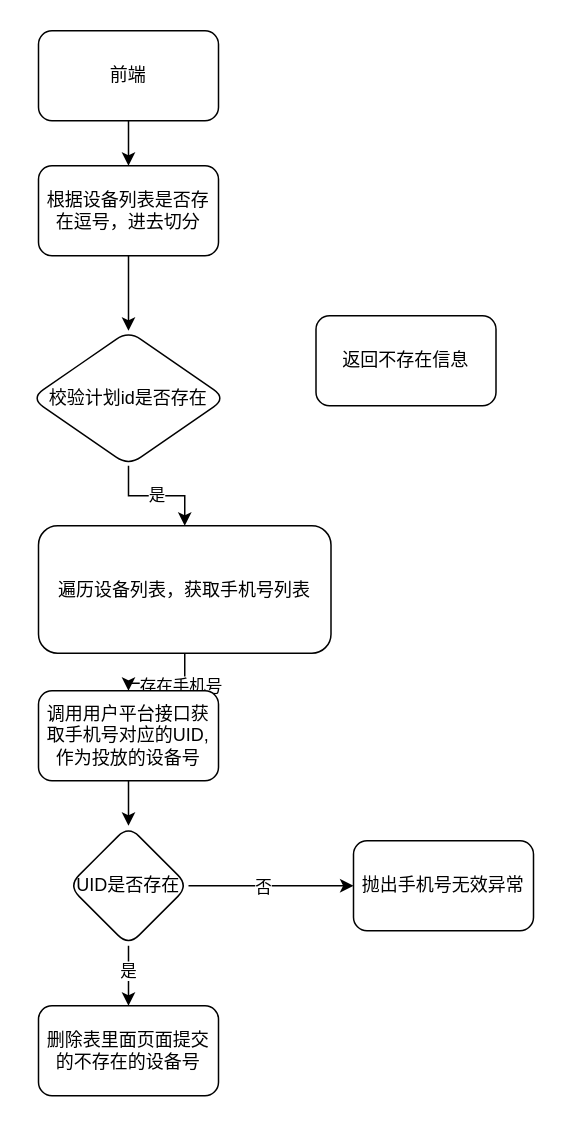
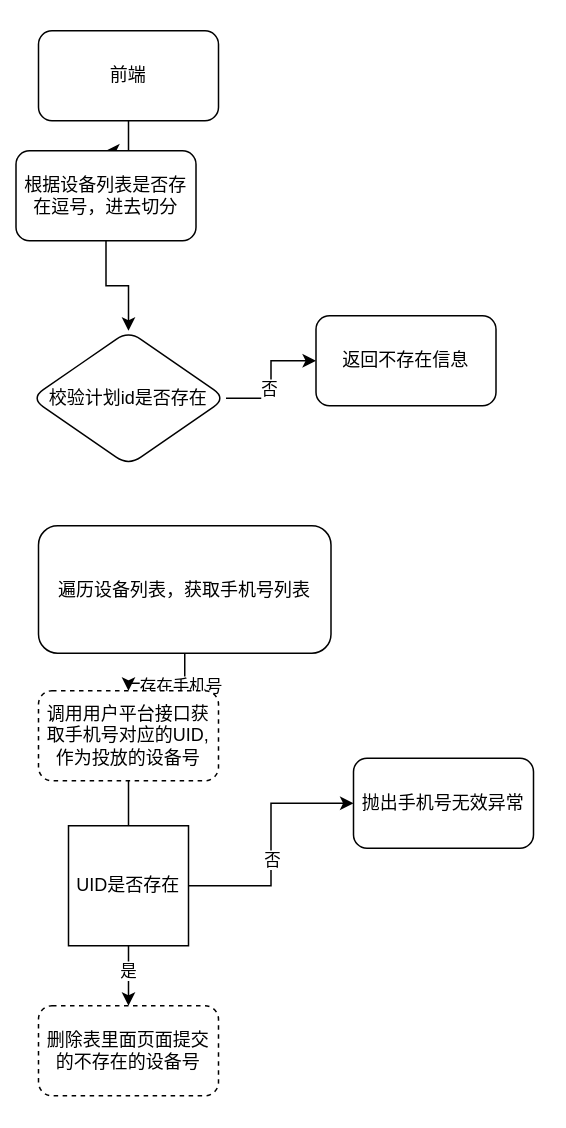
- <mxCell id="13" value="根据设备列表是否存在逗号，进去切分" style="whiteSpace=wrap;html=1;rounded=1;" vertex="1" parent="1"><mxGeometry x="25" y="110" width="120" height="60" as="geometry" /></mxCell>
+ <mxCell id="13" value="根据设备列表是否存在逗号，进去切分" style="whiteSpace=wrap;html=1;rounded=1;" vertex="1" parent="1"><mxGeometry x="10" y="100" width="120" height="60" as="geometry" /></mxCell>
+ <mxCell id="4" value="" style="edgeStyle=orthogonalEdgeStyle;rounded=0;orthogonalLoop=1;jettySize=auto;html=1;" edge="1" parent="1" source="7" target="8"><mxGeometry relative="1" as="geometry" /></mxCell>
+ <mxCell id="5" value="否" style="edgeLabel;html=1;align=center;verticalAlign=middle;resizable=0;points=[];" vertex="1" connectable="0" parent="4"><mxGeometry x="-0.129" y="2" relative="1" as="geometry"><mxPoint as="offset" /></mxGeometry></mxCell>
- <mxCell id="6" value="是" style="edgeStyle=orthogonalEdgeStyle;rounded=0;orthogonalLoop=1;jettySize=auto;html=1;" edge="1" parent="1" source="7" target="11"><mxGeometry relative="1" as="geometry" /></mxCell>
- <mxCell id="15" value="调用用户平台接口获取手机号对应的UID,作为投放的设备号" style="whiteSpace=wrap;html=1;rounded=1;" vertex="1" parent="1"><mxGeometry x="25" y="460" width="120" height="60" as="geometry" /></mxCell>
+ <mxCell id="15" value="调用用户平台接口获取手机号对应的UID,作为投放的设备号" style="whiteSpace=wrap;html=1;rounded=1;dashed=1;" vertex="1" parent="1"><mxGeometry x="25" y="460" width="120" height="60" as="geometry" /></mxCell>
- <mxCell id="14" value="" style="edgeStyle=orthogonalEdgeStyle;rounded=0;orthogonalLoop=1;jettySize=auto;html=1;" edge="1" parent="1" source="15" target="20"><mxGeometry relative="1" as="geometry" /></mxCell>
+ <mxCell id="14" value="" style="edgeStyle=orthogonalEdgeStyle;rounded=0;orthogonalLoop=1;jettySize=auto;html=1;endArrow=none;" edge="1" parent="1" source="15" target="20"><mxGeometry relative="1" as="geometry" /></mxCell>
- <mxCell id="20" value="UID是否存在" style="rhombus;whiteSpace=wrap;html=1;rounded=1;" vertex="1" parent="1"><mxGeometry x="45" y="550" width="80" height="80" as="geometry" /></mxCell>
+ <mxCell id="20" value="UID是否存在" style="whiteSpace=wrap;html=1;rounded=0;" vertex="1" parent="1"><mxGeometry x="45" y="550" width="80" height="80" as="geometry" /></mxCell>
- <mxCell id="21" value="抛出手机号无效异常" style="whiteSpace=wrap;html=1;rounded=1;" vertex="1" parent="1"><mxGeometry x="235" y="560" width="120" height="60" as="geometry" /></mxCell>
+ <mxCell id="21" value="抛出手机号无效异常" style="whiteSpace=wrap;html=1;rounded=1;" vertex="1" parent="1"><mxGeometry x="235" y="505" width="120" height="60" as="geometry" /></mxCell>
- <mxCell id="22" value="删除表里面页面提交的不存在的设备号" style="whiteSpace=wrap;html=1;rounded=1;" vertex="1" parent="1"><mxGeometry x="25" y="670" width="120" height="60" as="geometry" /></mxCell>
+ <mxCell id="22" value="删除表里面页面提交的不存在的设备号" style="whiteSpace=wrap;html=1;rounded=1;dashed=1;" vertex="1" parent="1"><mxGeometry x="25" y="670" width="120" height="60" as="geometry" /></mxCell>
